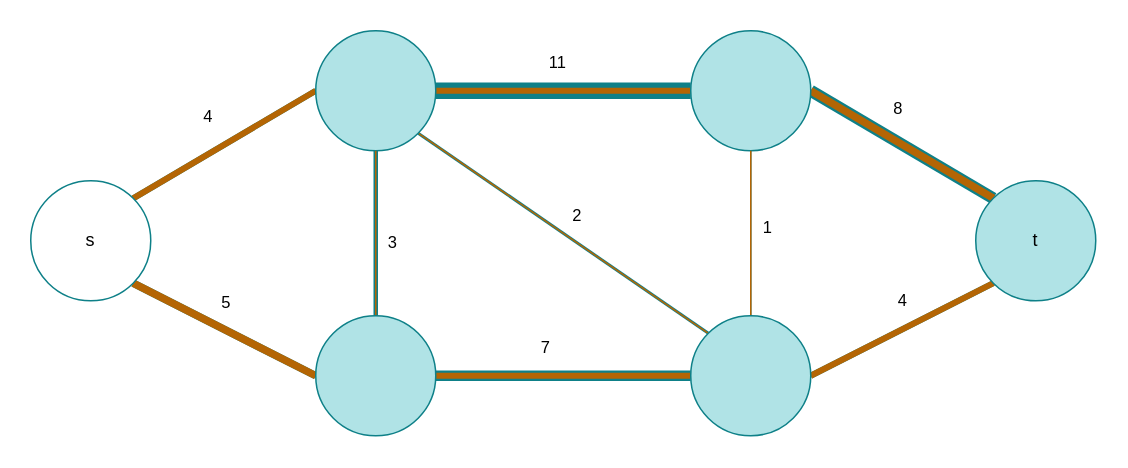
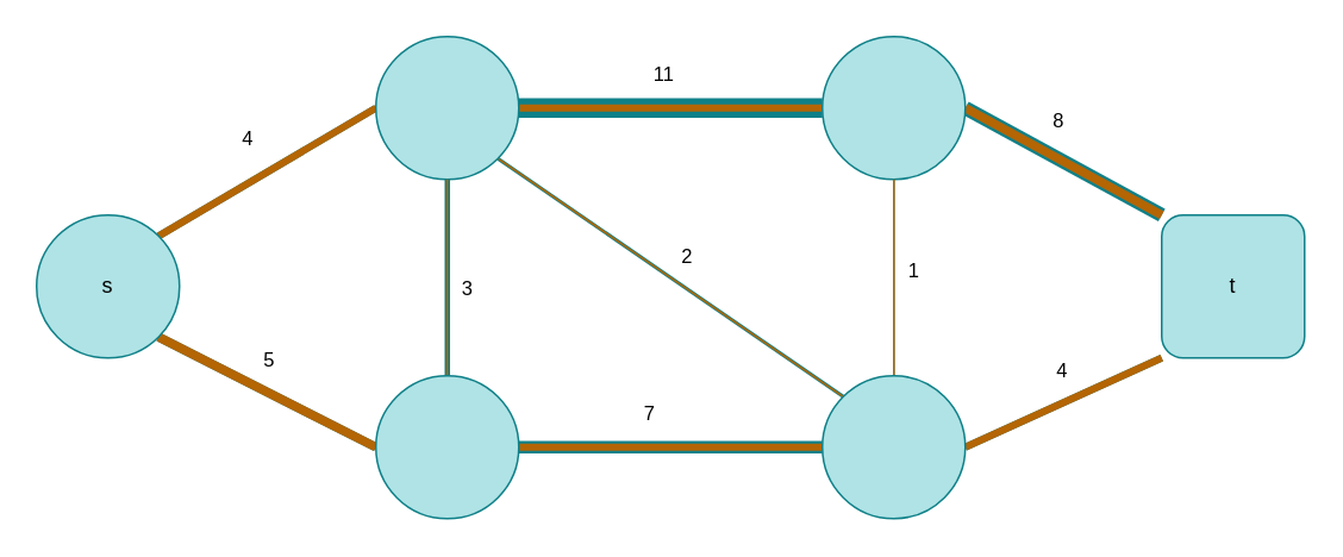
- <mxCell id="8" value="s" style="ellipse;whiteSpace=wrap;html=1;aspect=fixed;fillColor=#ffffff;strokeColor=#0e8088;" parent="1" vertex="1"><mxGeometry x="20" y="120" width="80" height="80" as="geometry" /></mxCell>
+ <mxCell id="8" value="s" style="ellipse;whiteSpace=wrap;html=1;aspect=fixed;fillColor=#b0e3e6;strokeColor=#0e8088;" parent="1" vertex="1"><mxGeometry x="20" y="120" width="80" height="80" as="geometry" /></mxCell>
- <mxCell id="34" value="t" style="ellipse;whiteSpace=wrap;html=1;aspect=fixed;fillColor=#b0e3e6;strokeColor=#0e8088;" parent="1" vertex="1"><mxGeometry x="650" y="120" width="80" height="80" as="geometry" /></mxCell>
+ <mxCell id="34" value="t" style="whiteSpace=wrap;html=1;aspect=fixed;fillColor=#b0e3e6;strokeColor=#0e8088;rounded=1;" parent="1" vertex="1"><mxGeometry x="650" y="120" width="80" height="80" as="geometry" /></mxCell>
